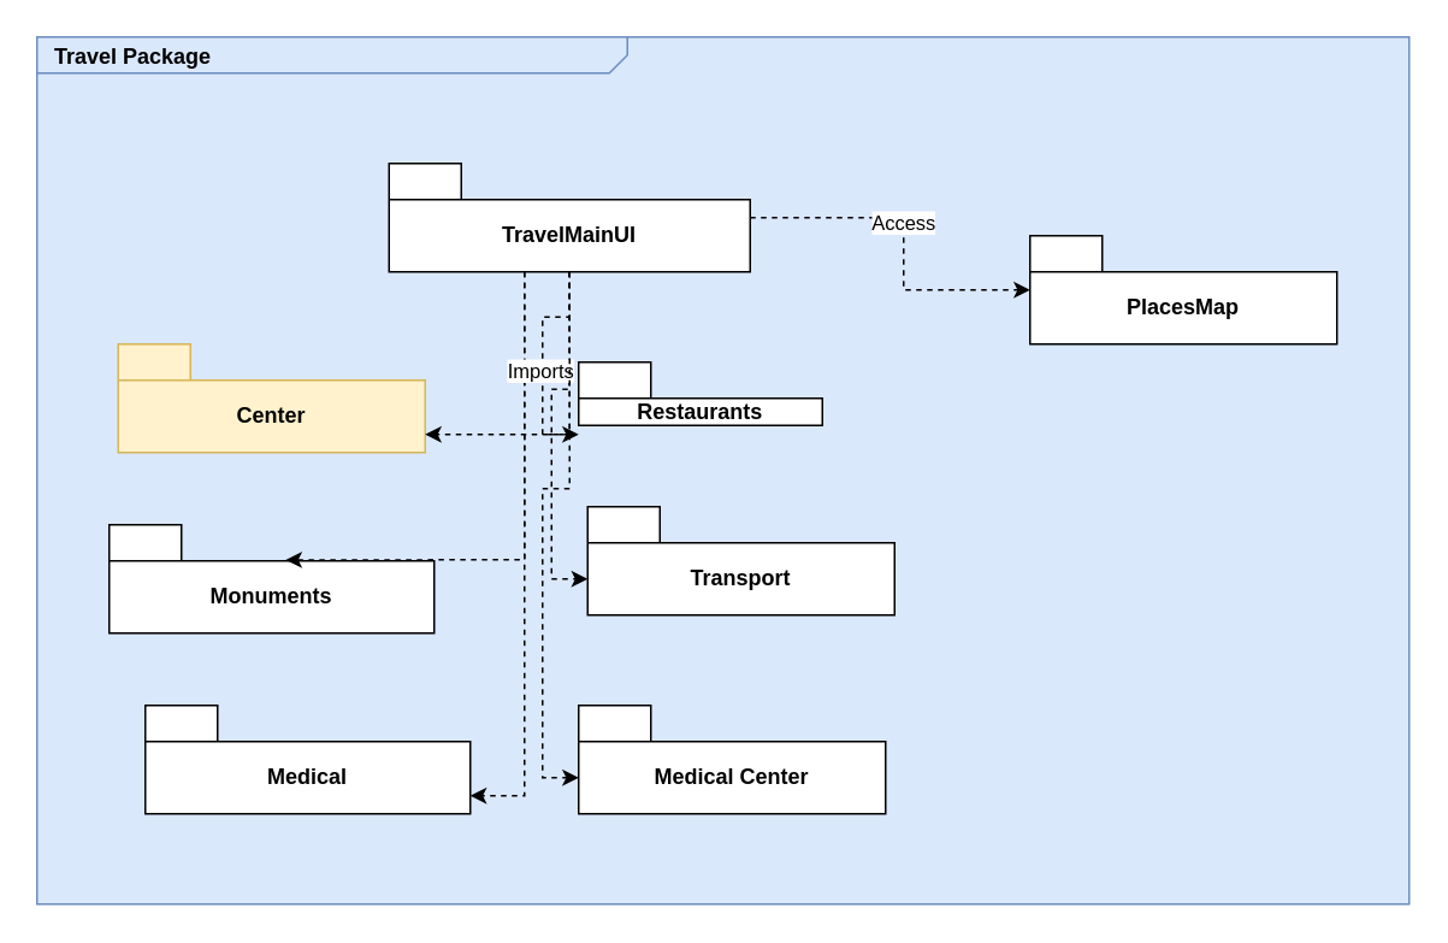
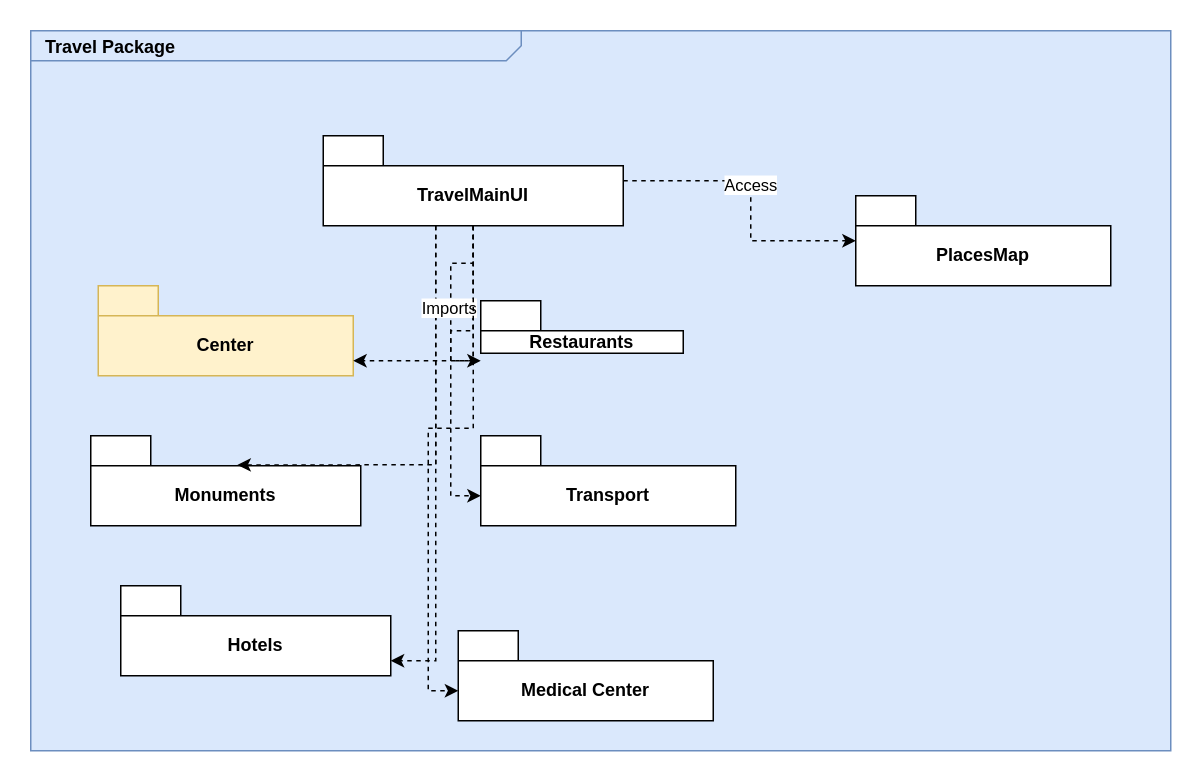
- <mxCell id="8" value="Transport" style="shape=folder;fontStyle=1;tabWidth=40;tabHeight=20;tabPosition=left;html=1;boundedLbl=1;whiteSpace=wrap;" parent="1" vertex="1"><mxGeometry x="325" y="280" width="170" height="60" as="geometry" /></mxCell>
+ <mxCell id="8" value="Transport" style="shape=folder;fontStyle=1;tabWidth=40;tabHeight=20;tabPosition=left;html=1;boundedLbl=1;whiteSpace=wrap;" parent="1" vertex="1"><mxGeometry x="320" y="290" width="170" height="60" as="geometry" /></mxCell>
- <mxCell id="7" value="Medical Center" style="shape=folder;fontStyle=1;tabWidth=40;tabHeight=20;tabPosition=left;html=1;boundedLbl=1;whiteSpace=wrap;" parent="1" vertex="1"><mxGeometry x="320" y="390" width="170" height="60" as="geometry" /></mxCell>
+ <mxCell id="7" value="Medical Center" style="shape=folder;fontStyle=1;tabWidth=40;tabHeight=20;tabPosition=left;html=1;boundedLbl=1;whiteSpace=wrap;" parent="1" vertex="1"><mxGeometry x="305" y="420" width="170" height="60" as="geometry" /></mxCell>
- <mxCell id="6" value="Medical" style="shape=folder;fontStyle=1;tabWidth=40;tabHeight=20;tabPosition=left;html=1;boundedLbl=1;whiteSpace=wrap;" parent="1" vertex="1"><mxGeometry x="80" y="390" width="180" height="60" as="geometry" /></mxCell>
+ <mxCell id="6" value="Hotels" style="shape=folder;fontStyle=1;tabWidth=40;tabHeight=20;tabPosition=left;html=1;boundedLbl=1;whiteSpace=wrap;" parent="1" vertex="1"><mxGeometry x="80" y="390" width="180" height="60" as="geometry" /></mxCell>
